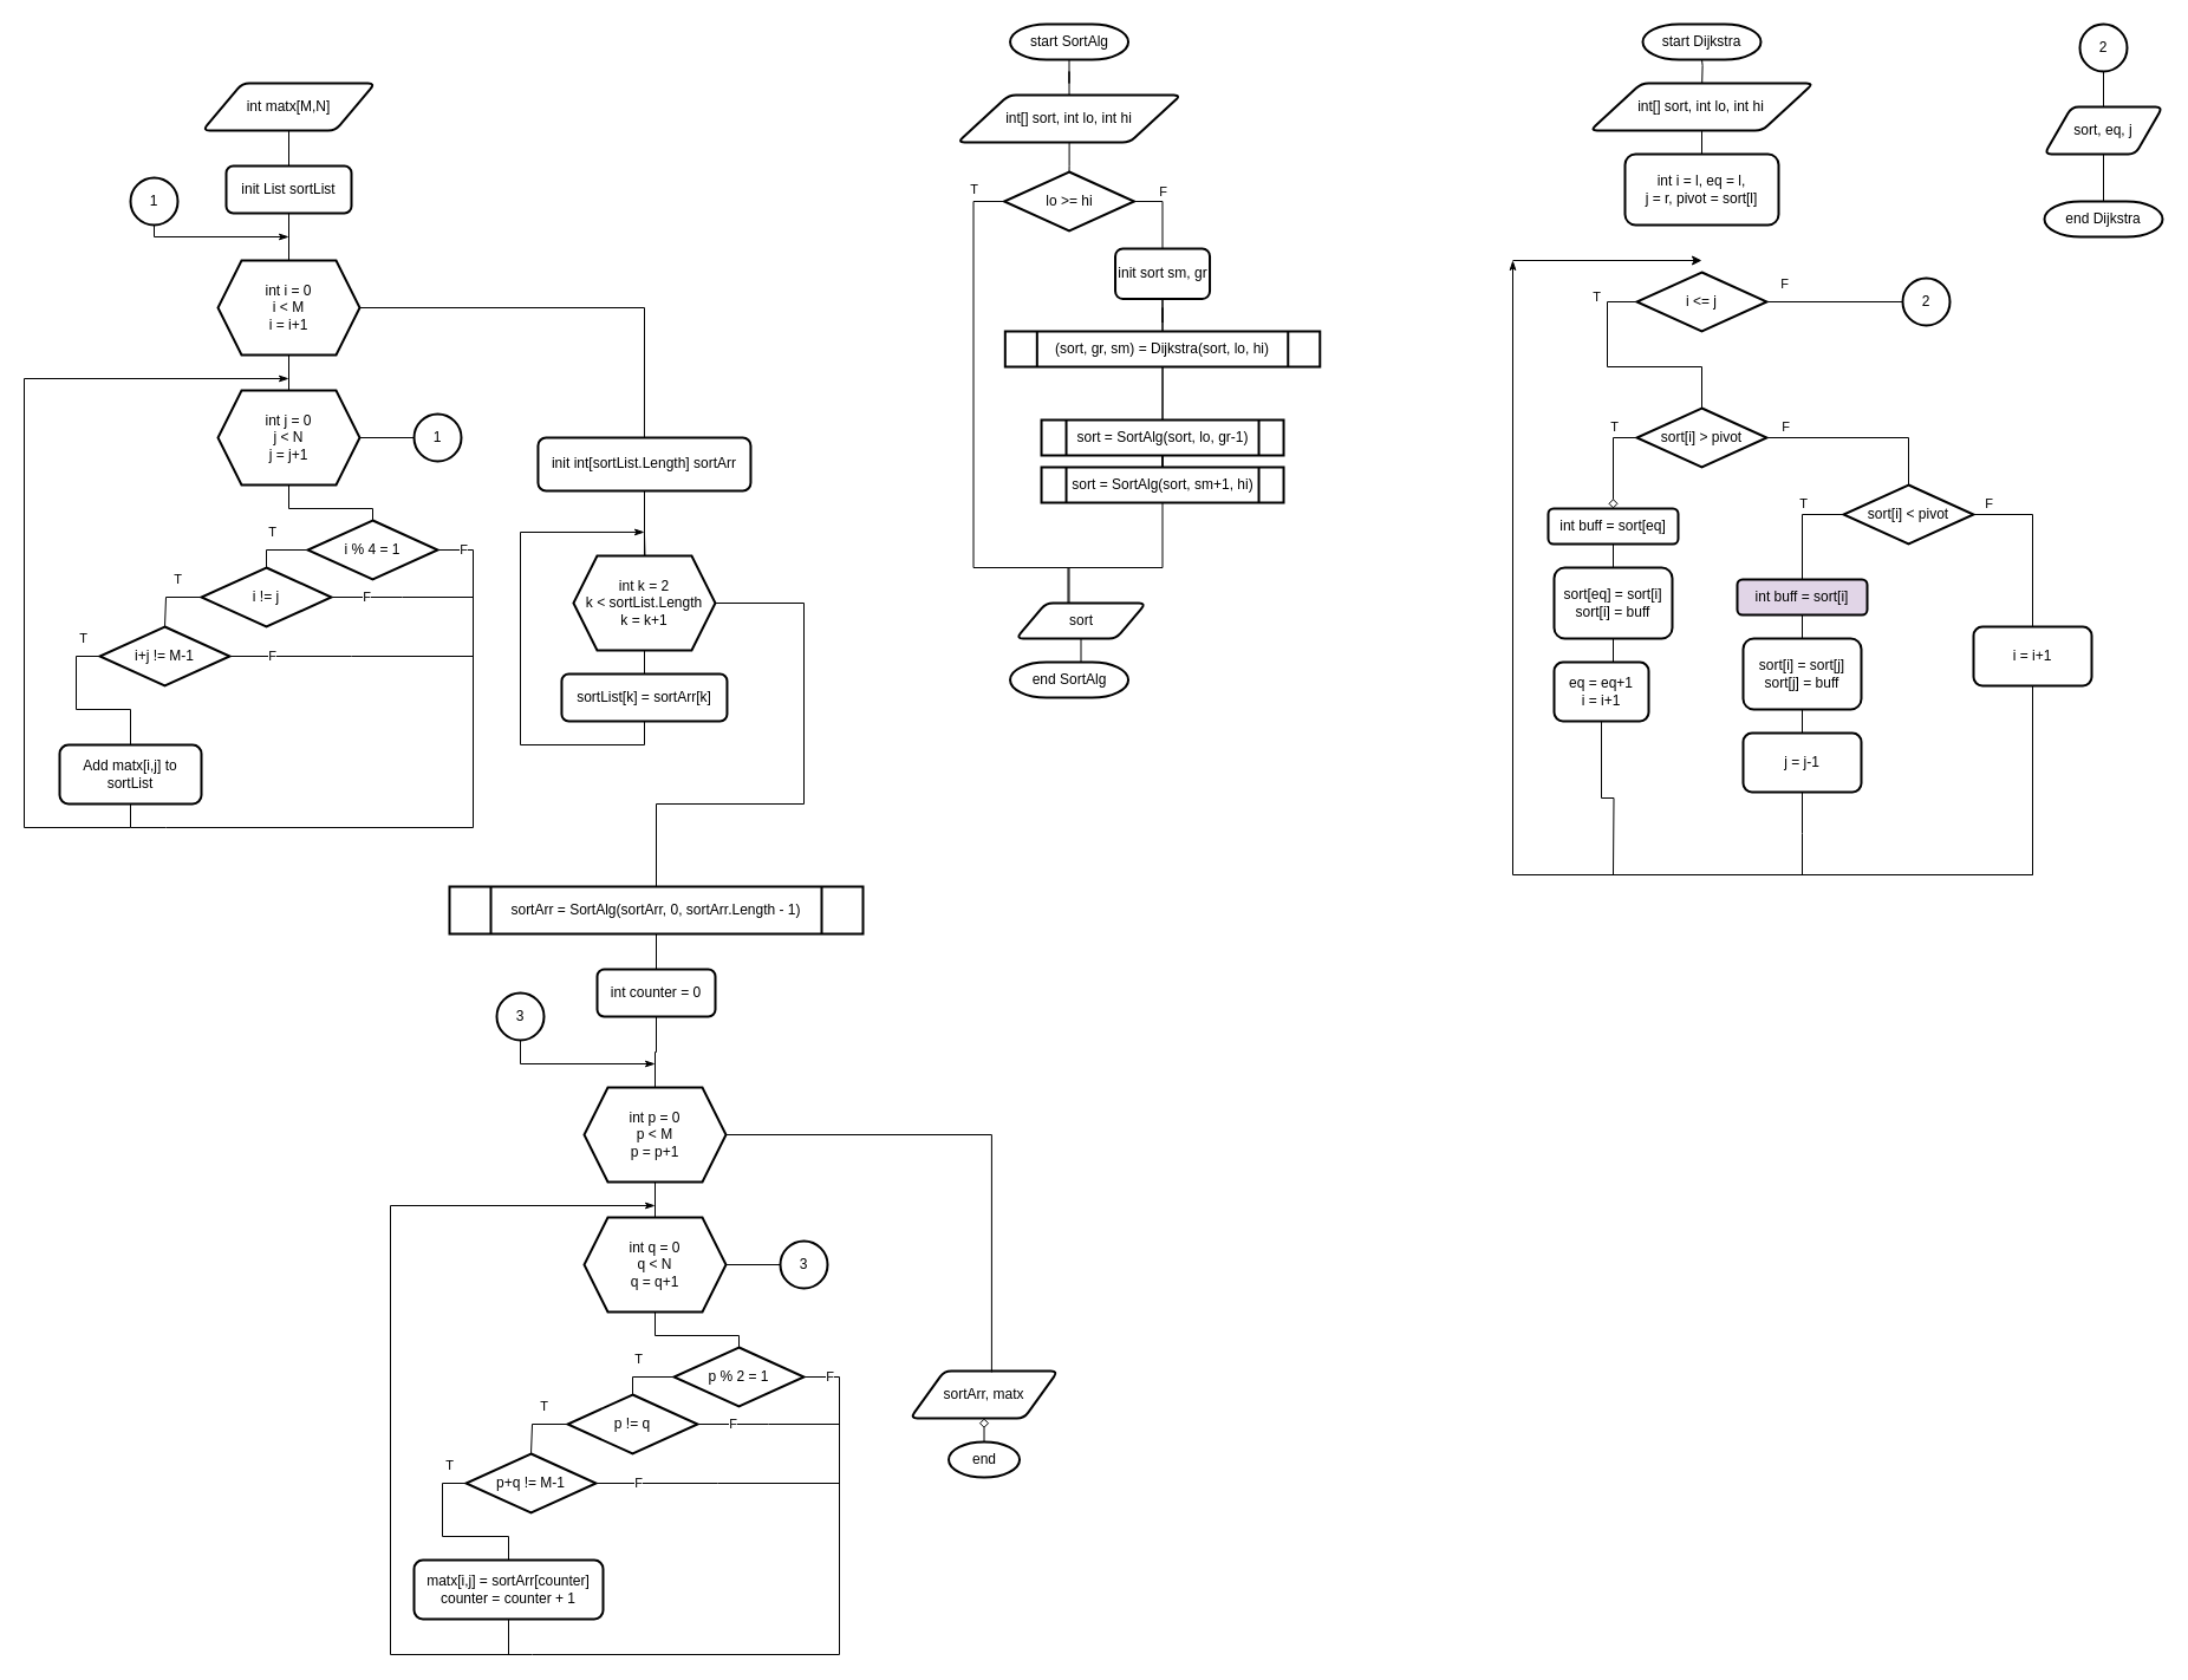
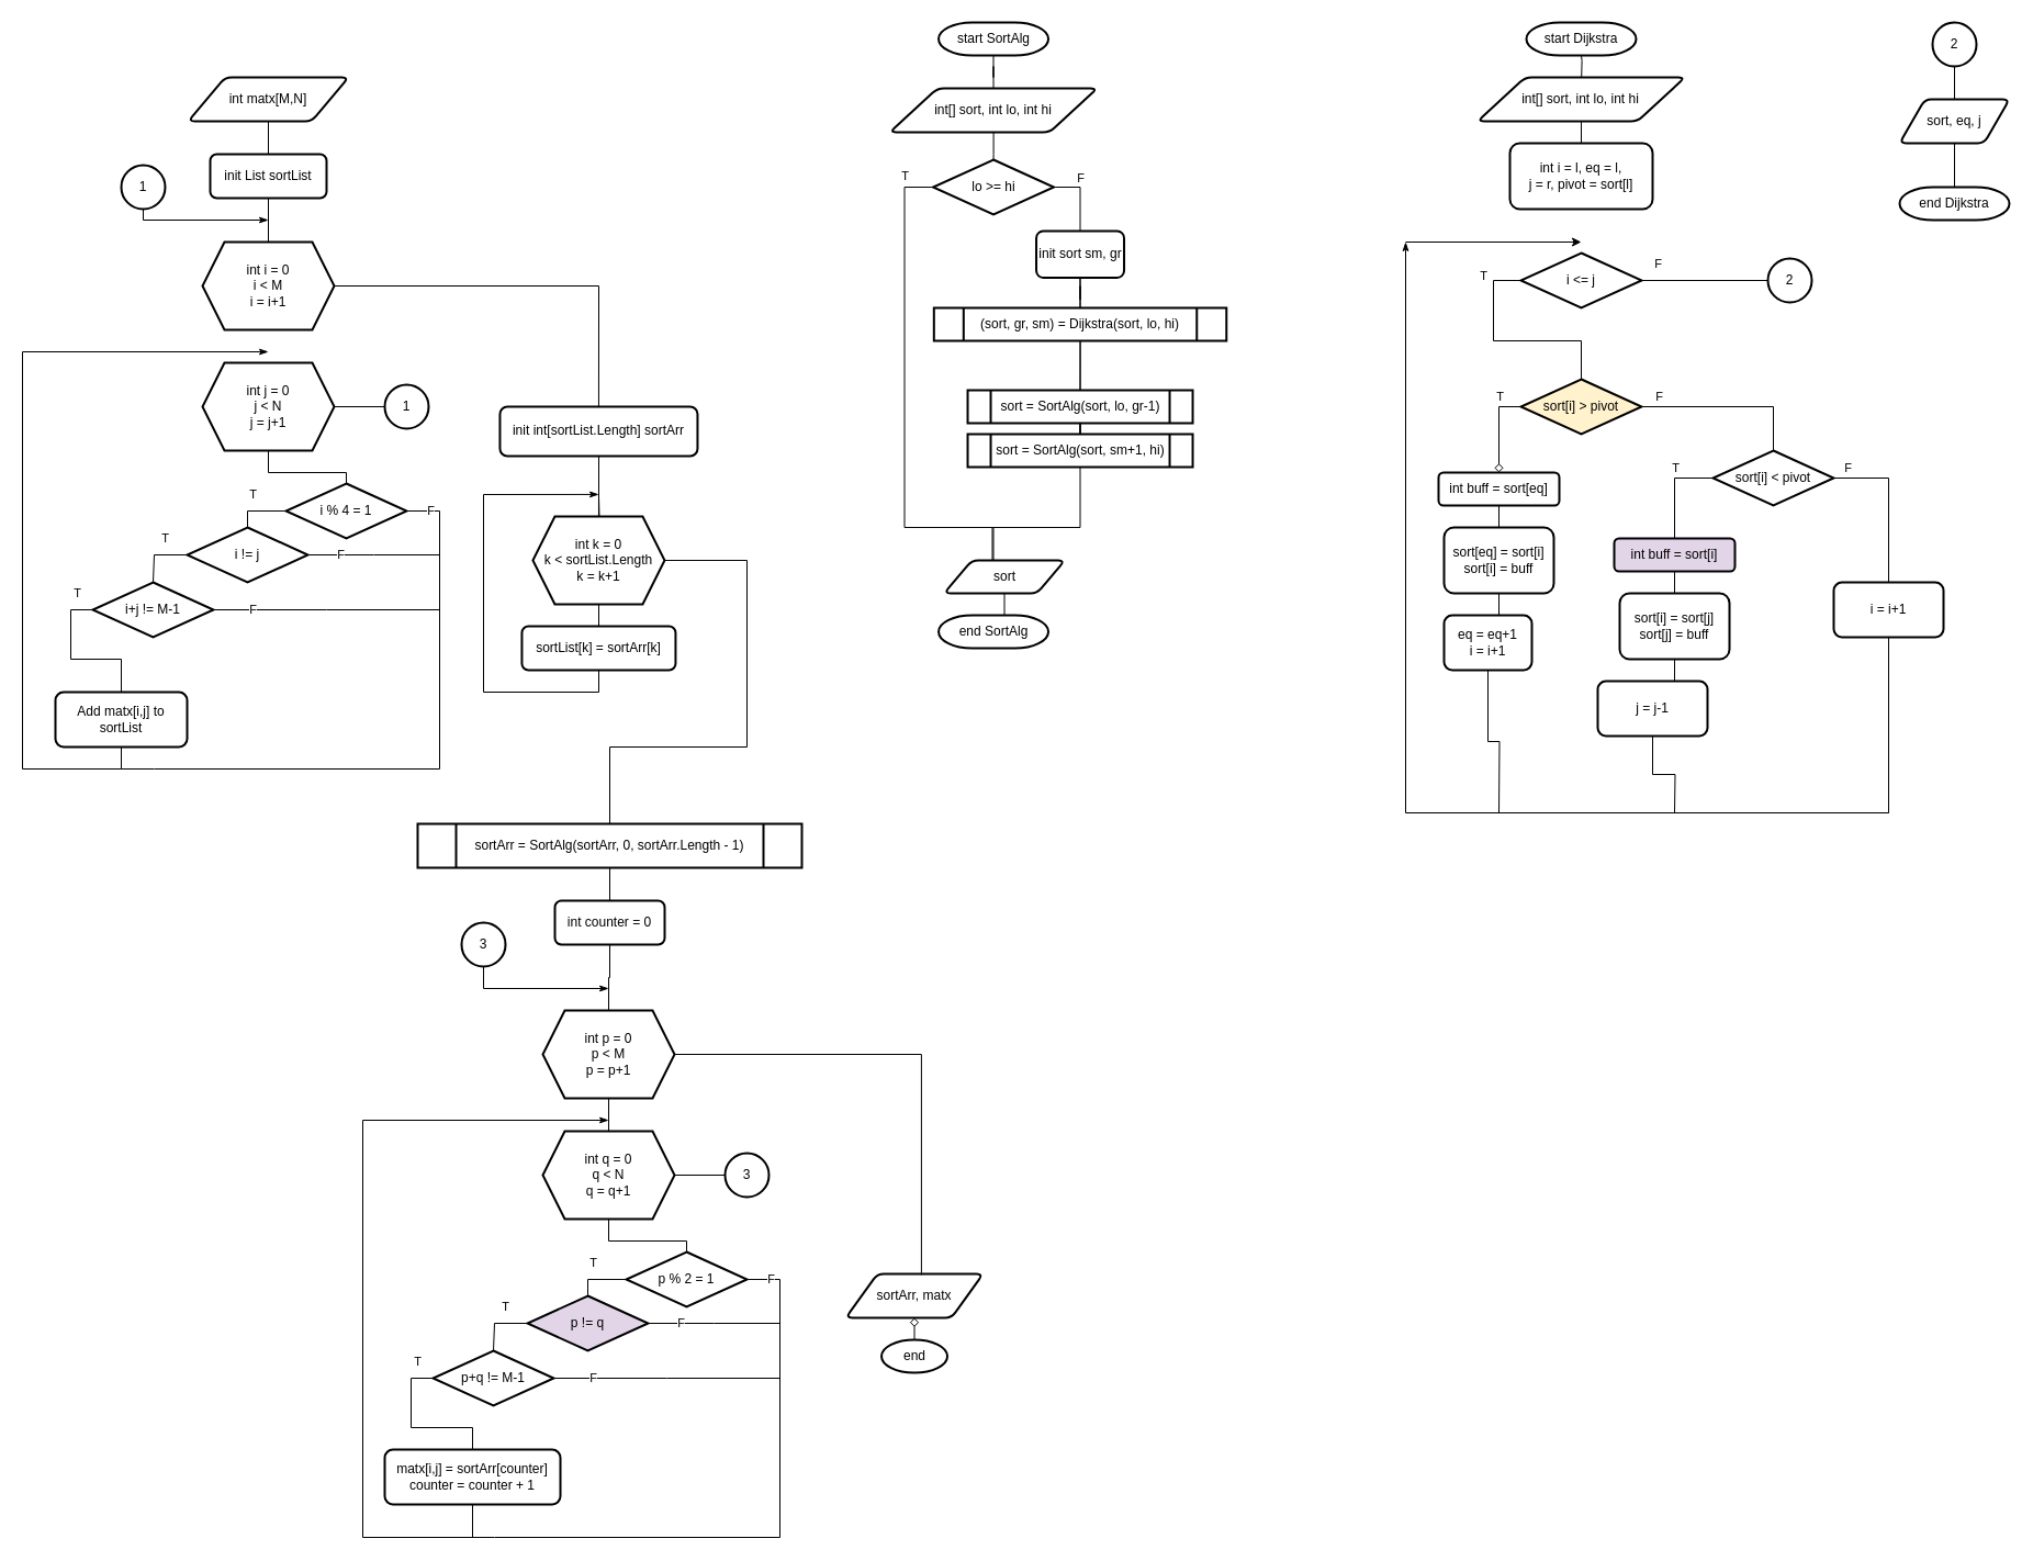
- <mxCell id="6" style="edgeStyle=orthogonalEdgeStyle;rounded=0;orthogonalLoop=1;jettySize=auto;html=1;entryX=0.5;entryY=0;entryDx=0;entryDy=0;endArrow=none;endFill=0;" parent="1" source="8" target="11" edge="1"><mxGeometry relative="1" as="geometry" /></mxCell>
- <mxCell id="59" value="sort[i] &amp;gt; pivot" style="rhombus;whiteSpace=wrap;html=1;strokeWidth=2;" parent="1" vertex="1"><mxGeometry x="1385" y="345" width="110" height="50" as="geometry" /></mxCell>
+ <mxCell id="59" value="sort[i] &amp;gt; pivot" style="rhombus;whiteSpace=wrap;html=1;strokeWidth=2;fillColor=#fff2cc;" parent="1" vertex="1"><mxGeometry x="1385" y="345" width="110" height="50" as="geometry" /></mxCell>
- <mxCell id="93" value="int k = 2&lt;br&gt;k &amp;lt; sortList.Length&lt;br&gt;k = k+1" style="shape=hexagon;perimeter=hexagonPerimeter2;whiteSpace=wrap;html=1;fixedSize=1;strokeWidth=2;" parent="1" vertex="1"><mxGeometry x="484.95" y="469.95" width="120" height="80" as="geometry" /></mxCell>
+ <mxCell id="93" value="int k = 0&lt;br&gt;k &amp;lt; sortList.Length&lt;br&gt;k = k+1" style="shape=hexagon;perimeter=hexagonPerimeter2;whiteSpace=wrap;html=1;fixedSize=1;strokeWidth=2;" parent="1" vertex="1"><mxGeometry x="484.95" y="469.95" width="120" height="80" as="geometry" /></mxCell>
- <mxCell id="76" value="j = j-1" style="rounded=1;whiteSpace=wrap;html=1;strokeWidth=2;" parent="1" vertex="1"><mxGeometry x="1475" y="620" width="100" height="50" as="geometry" /></mxCell>
+ <mxCell id="76" value="j = j-1" style="rounded=1;whiteSpace=wrap;html=1;strokeWidth=2;" parent="1" vertex="1"><mxGeometry x="1455" y="620" width="100" height="50" as="geometry" /></mxCell>
- <mxCell id="110" value="p != q" style="rhombus;whiteSpace=wrap;html=1;strokeWidth=2;" parent="1" vertex="1"><mxGeometry x="480" y="1180" width="110" height="50" as="geometry" /></mxCell>
+ <mxCell id="110" value="p != q" style="rhombus;whiteSpace=wrap;html=1;strokeWidth=2;fillColor=#e1d5e7;" parent="1" vertex="1"><mxGeometry x="480" y="1180" width="110" height="50" as="geometry" /></mxCell>
